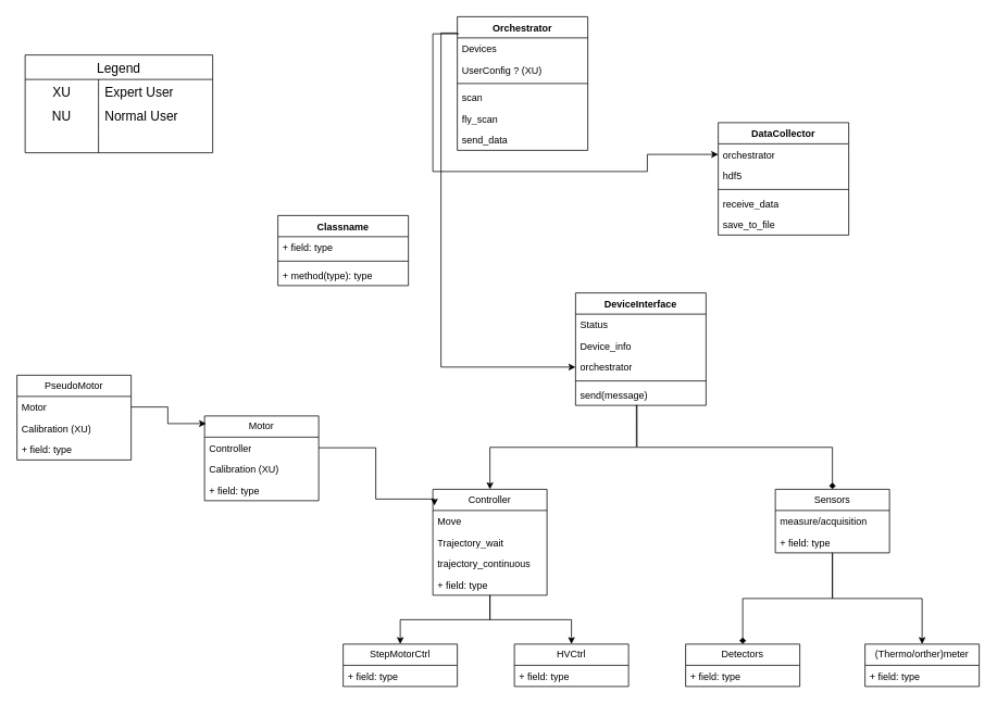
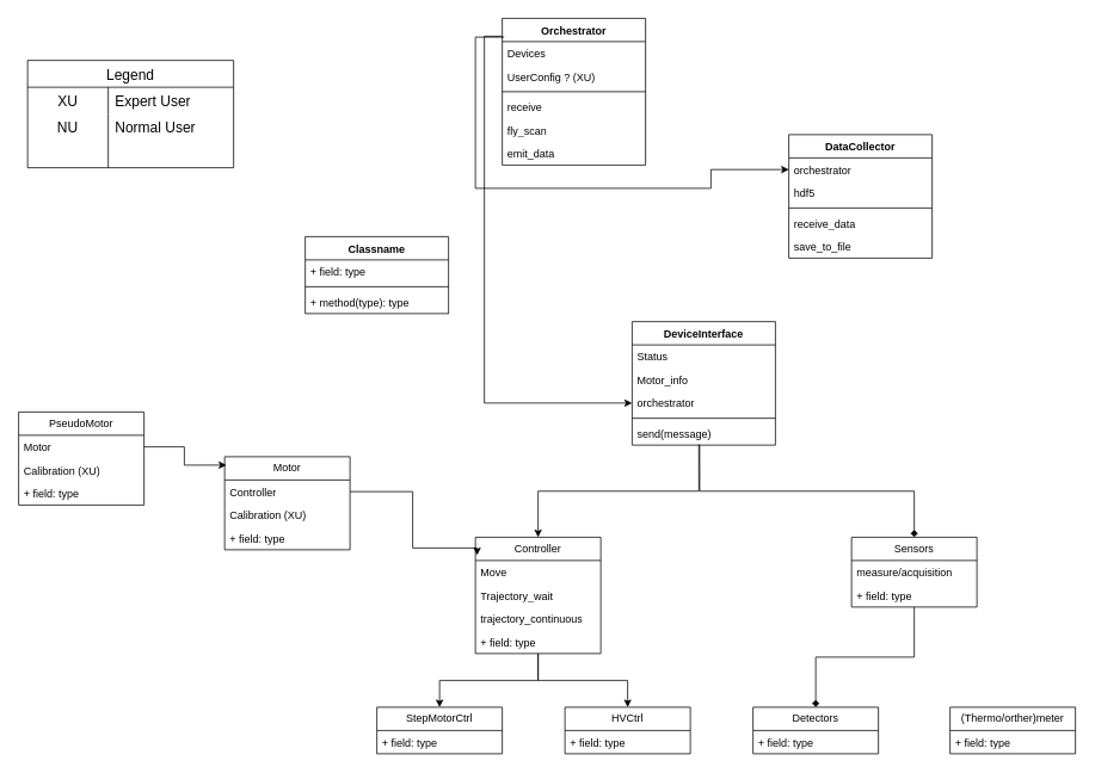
- <mxCell id="53" value="&lt;div&gt;scan&lt;/div&gt;" style="text;strokeColor=none;fillColor=none;align=left;verticalAlign=top;spacingLeft=4;spacingRight=4;overflow=hidden;rotatable=0;points=[[0,0.5],[1,0.5]];portConstraint=eastwest;whiteSpace=wrap;html=1;" parent="49" vertex="1"><mxGeometry y="86" width="160" height="26" as="geometry" /></mxCell>
+ <mxCell id="53" value="&lt;div&gt;receive&lt;/div&gt;" style="text;strokeColor=none;fillColor=none;align=left;verticalAlign=top;spacingLeft=4;spacingRight=4;overflow=hidden;rotatable=0;points=[[0,0.5],[1,0.5]];portConstraint=eastwest;whiteSpace=wrap;html=1;" parent="49" vertex="1"><mxGeometry y="86" width="160" height="26" as="geometry" /></mxCell>
- <mxCell id="55" value="send_data" style="text;strokeColor=none;fillColor=none;align=left;verticalAlign=top;spacingLeft=4;spacingRight=4;overflow=hidden;rotatable=0;points=[[0,0.5],[1,0.5]];portConstraint=eastwest;whiteSpace=wrap;html=1;" parent="49" vertex="1"><mxGeometry y="138" width="160" height="26" as="geometry" /></mxCell>
+ <mxCell id="55" value="emit_data" style="text;strokeColor=none;fillColor=none;align=left;verticalAlign=top;spacingLeft=4;spacingRight=4;overflow=hidden;rotatable=0;points=[[0,0.5],[1,0.5]];portConstraint=eastwest;whiteSpace=wrap;html=1;" parent="49" vertex="1"><mxGeometry y="138" width="160" height="26" as="geometry" /></mxCell>
- <mxCell id="58" value="Device_info" style="text;strokeColor=none;fillColor=none;align=left;verticalAlign=top;spacingLeft=4;spacingRight=4;overflow=hidden;rotatable=0;points=[[0,0.5],[1,0.5]];portConstraint=eastwest;whiteSpace=wrap;html=1;" vertex="1" parent="56"><mxGeometry y="52" width="160" height="26" as="geometry" /></mxCell>
+ <mxCell id="58" value="Motor_info" style="text;strokeColor=none;fillColor=none;align=left;verticalAlign=top;spacingLeft=4;spacingRight=4;overflow=hidden;rotatable=0;points=[[0,0.5],[1,0.5]];portConstraint=eastwest;whiteSpace=wrap;html=1;" vertex="1" parent="56"><mxGeometry y="52" width="160" height="26" as="geometry" /></mxCell>
- <mxCell id="12" style="edgeStyle=orthogonalEdgeStyle;rounded=0;orthogonalLoop=1;jettySize=auto;html=1;entryX=0.5;entryY=0;entryDx=0;entryDy=0;" parent="1" source="13" target="28" edge="1"><mxGeometry relative="1" as="geometry" /></mxCell>
